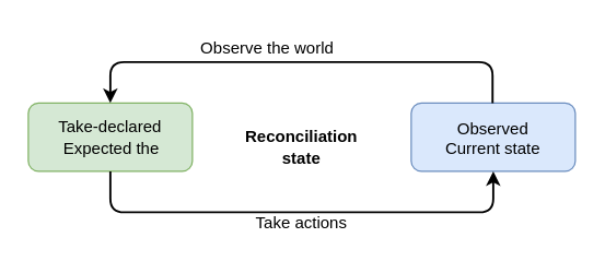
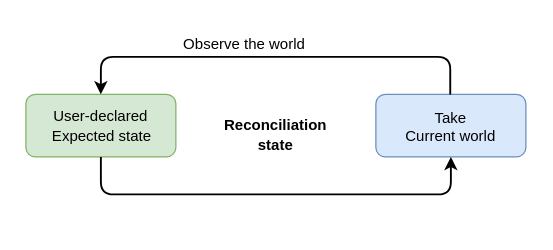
- <mxCell id="10" value="Take-declared" style="text;whiteSpace=wrap;html=1;align=center;" vertex="1" parent="1"><mxGeometry x="24.5" y="79" width="110" height="30" as="geometry" /></mxCell>
+ <mxCell id="10" value="User-declared" style="text;whiteSpace=wrap;html=1;align=center;" vertex="1" parent="1"><mxGeometry x="24.5" y="79" width="110" height="30" as="geometry" /></mxCell>
- <mxCell id="9" value="Observed" style="text;whiteSpace=wrap;html=1;align=center;" vertex="1" parent="1"><mxGeometry x="315" y="80" width="90" height="30" as="geometry" /></mxCell>
+ <mxCell id="9" value="Take" style="text;whiteSpace=wrap;html=1;align=center;" vertex="1" parent="1"><mxGeometry x="315" y="80" width="90" height="30" as="geometry" /></mxCell>
- <mxCell id="5" value="Expected the" style="text;whiteSpace=wrap;html=1;align=center;" vertex="1" parent="1"><mxGeometry x="25.5" y="95" width="110" height="30" as="geometry" /></mxCell>
+ <mxCell id="5" value="Expected state" style="text;whiteSpace=wrap;html=1;align=center;" vertex="1" parent="1"><mxGeometry x="25.5" y="95" width="110" height="30" as="geometry" /></mxCell>
- <mxCell id="6" value="Current state" style="text;whiteSpace=wrap;html=1;align=center;" vertex="1" parent="1"><mxGeometry x="315" y="95" width="90" height="30" as="geometry" /></mxCell>
+ <mxCell id="6" value="Current world" style="text;whiteSpace=wrap;html=1;align=center;" vertex="1" parent="1"><mxGeometry x="315" y="95" width="90" height="30" as="geometry" /></mxCell>
- <mxCell id="12" value="Take actions" style="text;html=1;strokeColor=none;fillColor=none;align=center;verticalAlign=middle;whiteSpace=wrap;rounded=0;" vertex="1" parent="1"><mxGeometry x="80" y="148" width="280" height="30" as="geometry" /></mxCell>
